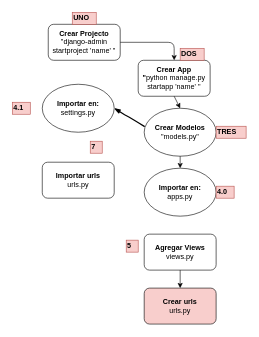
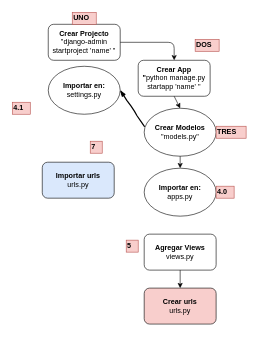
- <mxCell id="12" value="&lt;b&gt;DOS&lt;/b&gt;" style="text;html=1;resizable=0;points=[];autosize=1;align=left;verticalAlign=top;spacingTop=-4;fillColor=#f8cecc;strokeColor=#b85450;" vertex="1" parent="1"><mxGeometry x="300" y="80" width="40" height="20" as="geometry" /></mxCell>
+ <mxCell id="12" value="&lt;b&gt;DOS&lt;/b&gt;" style="text;html=1;resizable=0;points=[];autosize=1;align=left;verticalAlign=top;spacingTop=-4;fillColor=#f8cecc;strokeColor=#b85450;" vertex="1" parent="1"><mxGeometry x="325" y="65" width="40" height="20" as="geometry" /></mxCell>
- <mxCell id="6" value="&lt;b&gt;Importar en:&lt;/b&gt;&lt;br&gt;settings.py" style="ellipse;whiteSpace=wrap;html=1;" vertex="1" parent="1"><mxGeometry x="70" y="140" width="120" height="80" as="geometry" /></mxCell>
+ <mxCell id="6" value="&lt;b&gt;Importar en:&lt;/b&gt;&lt;br&gt;settings.py" style="ellipse;whiteSpace=wrap;html=1;" vertex="1" parent="1"><mxGeometry x="80" y="110" width="120" height="80" as="geometry" /></mxCell>
- <mxCell id="18" value="&lt;b&gt;Importar urls&lt;/b&gt;&lt;br&gt;urls.py" style="rounded=1;whiteSpace=wrap;html=1;" vertex="1" parent="1"><mxGeometry x="70" y="270" width="120" height="60" as="geometry" /></mxCell>
+ <mxCell id="18" value="&lt;b&gt;Importar urls&lt;/b&gt;&lt;br&gt;urls.py" style="rounded=1;whiteSpace=wrap;html=1;fillColor=#dae8fc;" vertex="1" parent="1"><mxGeometry x="70" y="270" width="120" height="60" as="geometry" /></mxCell>
